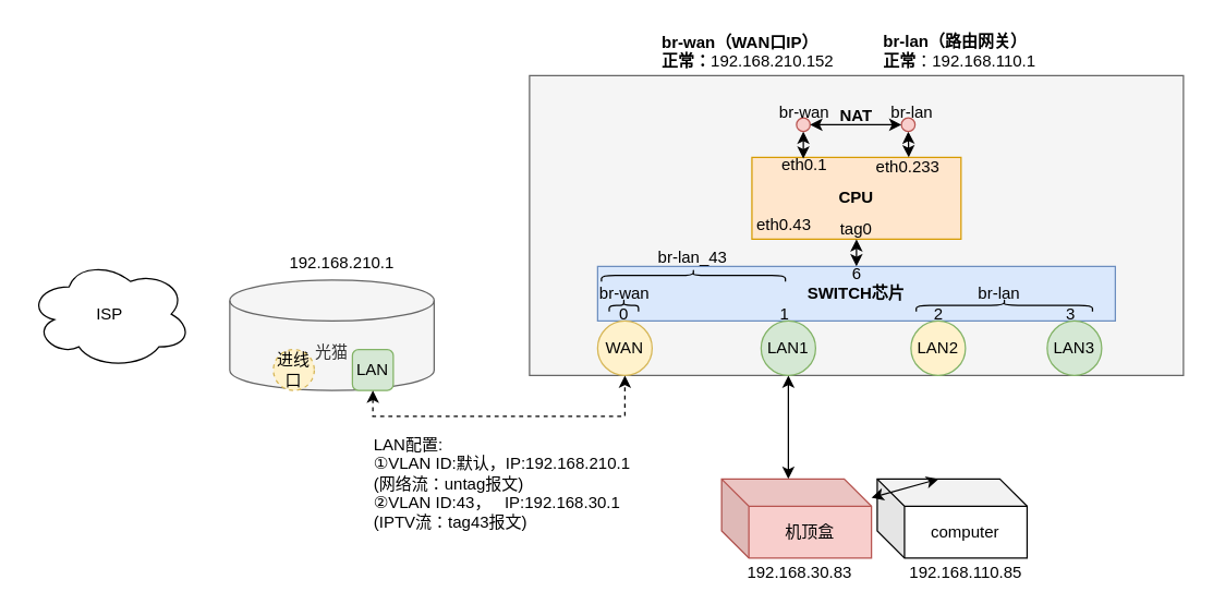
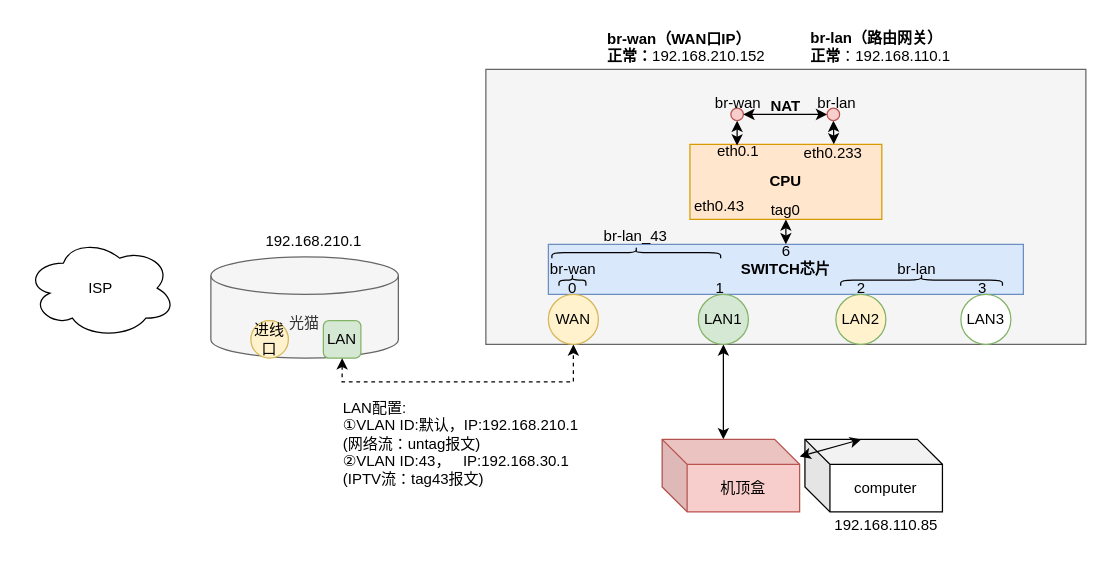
- <mxCell id="7" value="LAN3" style="ellipse;whiteSpace=wrap;html=1;aspect=fixed;fillColor=#d5e8d4;strokeColor=#82b366;" vertex="1" parent="1"><mxGeometry x="768" y="235" width="40" height="40" as="geometry" /></mxCell>
+ <mxCell id="7" value="LAN3" style="ellipse;whiteSpace=wrap;html=1;aspect=fixed;fillColor=#ffffff;strokeColor=#82b366;" vertex="1" parent="1"><mxGeometry x="768" y="235" width="40" height="40" as="geometry" /></mxCell>
- <mxCell id="28" value="进线口" style="ellipse;whiteSpace=wrap;html=1;aspect=fixed;fillColor=#fff2cc;strokeColor=#d6b656;dashed=1;" vertex="1" parent="1"><mxGeometry x="200" y="256" width="30" height="30" as="geometry" /></mxCell>
+ <mxCell id="28" value="进线口" style="ellipse;whiteSpace=wrap;html=1;aspect=fixed;fillColor=#fff2cc;strokeColor=#d6b656;" vertex="1" parent="1"><mxGeometry x="200" y="256" width="30" height="30" as="geometry" /></mxCell>
- <mxCell id="40" value="192.168.30.83" style="text;html=1;align=center;verticalAlign=middle;resizable=0;points=[];autosize=1;" vertex="1" parent="1"><mxGeometry x="541" y="410" width="90" height="20" as="geometry" /></mxCell>
